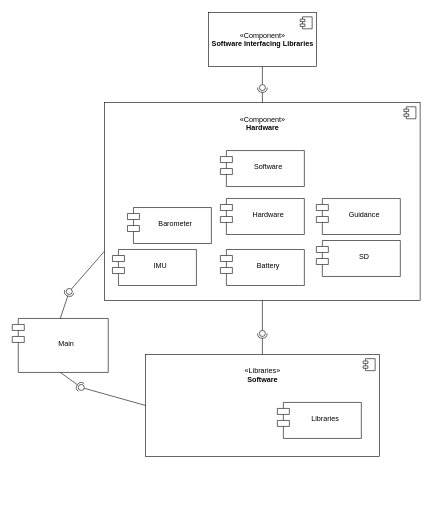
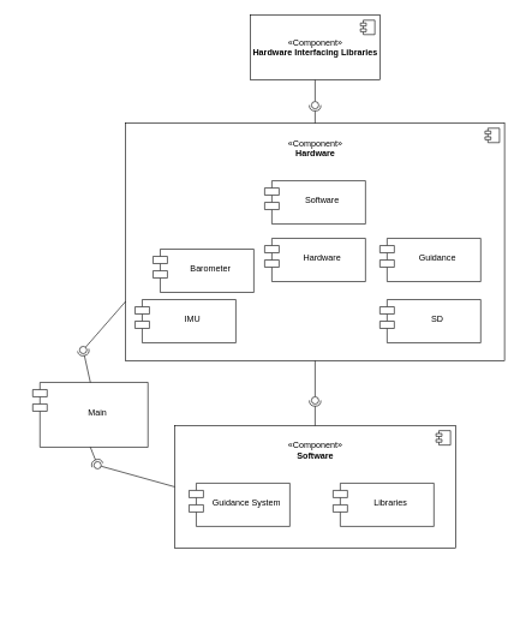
- <mxCell id="25" value="«Component»&lt;br&gt;&lt;b&gt;Software Interfacing Libraries&lt;/b&gt;" style="html=1;dropTarget=0;" vertex="1" parent="1"><mxGeometry x="347" y="20" width="180" height="90" as="geometry" /></mxCell>
+ <mxCell id="25" value="«Component»&lt;br&gt;&lt;b&gt;Hardware Interfacing Libraries&lt;/b&gt;" style="html=1;dropTarget=0;" vertex="1" parent="1"><mxGeometry x="347" y="20" width="180" height="90" as="geometry" /></mxCell>
- <mxCell id="16" value="&#10;SD" style="shape=module;align=left;spacingLeft=20;align=center;verticalAlign=top;" vertex="1" parent="1"><mxGeometry x="527" y="400" width="140" height="60" as="geometry" /></mxCell>
+ <mxCell id="16" value="&#10;SD" style="shape=module;align=left;spacingLeft=20;align=center;verticalAlign=top;" vertex="1" parent="1"><mxGeometry x="527" y="415" width="140" height="60" as="geometry" /></mxCell>
- <mxCell id="14" value="&#10;Battery" style="shape=module;align=left;spacingLeft=20;align=center;verticalAlign=top;" vertex="1" parent="1"><mxGeometry x="367" y="415" width="140" height="60" as="geometry" /></mxCell>
- <mxCell id="18" value="&#10;&#10;Main" style="shape=module;align=left;spacingLeft=20;align=center;verticalAlign=top;" vertex="1" parent="1"><mxGeometry x="20" y="530" width="160" height="90" as="geometry" /></mxCell>
+ <mxCell id="18" value="&#10;&#10;Main" style="shape=module;align=left;spacingLeft=20;align=center;verticalAlign=top;" vertex="1" parent="1"><mxGeometry x="45" y="530" width="160" height="90" as="geometry" /></mxCell>
- <mxCell id="4" value="&lt;br&gt;&lt;br&gt;&lt;br&gt;&lt;br&gt;&lt;br&gt;&lt;br&gt;&lt;br&gt;&lt;br&gt;&lt;br&gt;«Libraries»&lt;br&gt;&lt;b&gt;Software&lt;br&gt;&lt;br&gt;&lt;br&gt;&lt;br&gt;&lt;br&gt;&lt;br&gt;&lt;br&gt;&lt;br&gt;&lt;br&gt;&lt;br&gt;&lt;br&gt;&lt;br&gt;&lt;br&gt;&lt;br&gt;&lt;br&gt;&lt;br&gt;&lt;br&gt;&lt;/b&gt;" style="html=1;dropTarget=0;" vertex="1" parent="1"><mxGeometry x="242" y="590" width="390" height="170" as="geometry" /></mxCell>
+ <mxCell id="4" value="&lt;br&gt;&lt;br&gt;&lt;br&gt;&lt;br&gt;&lt;br&gt;&lt;br&gt;&lt;br&gt;&lt;br&gt;&lt;br&gt;«Component»&lt;br&gt;&lt;b&gt;Software&lt;br&gt;&lt;br&gt;&lt;br&gt;&lt;br&gt;&lt;br&gt;&lt;br&gt;&lt;br&gt;&lt;br&gt;&lt;br&gt;&lt;br&gt;&lt;br&gt;&lt;br&gt;&lt;br&gt;&lt;br&gt;&lt;br&gt;&lt;br&gt;&lt;br&gt;&lt;/b&gt;" style="html=1;dropTarget=0;" vertex="1" parent="1"><mxGeometry x="242" y="590" width="390" height="170" as="geometry" /></mxCell>
+ <mxCell id="9" value="&#10;Guidance System" style="shape=module;align=left;spacingLeft=20;align=center;verticalAlign=top;" vertex="1" parent="1"><mxGeometry x="262" y="670" width="140" height="60" as="geometry" /></mxCell>
